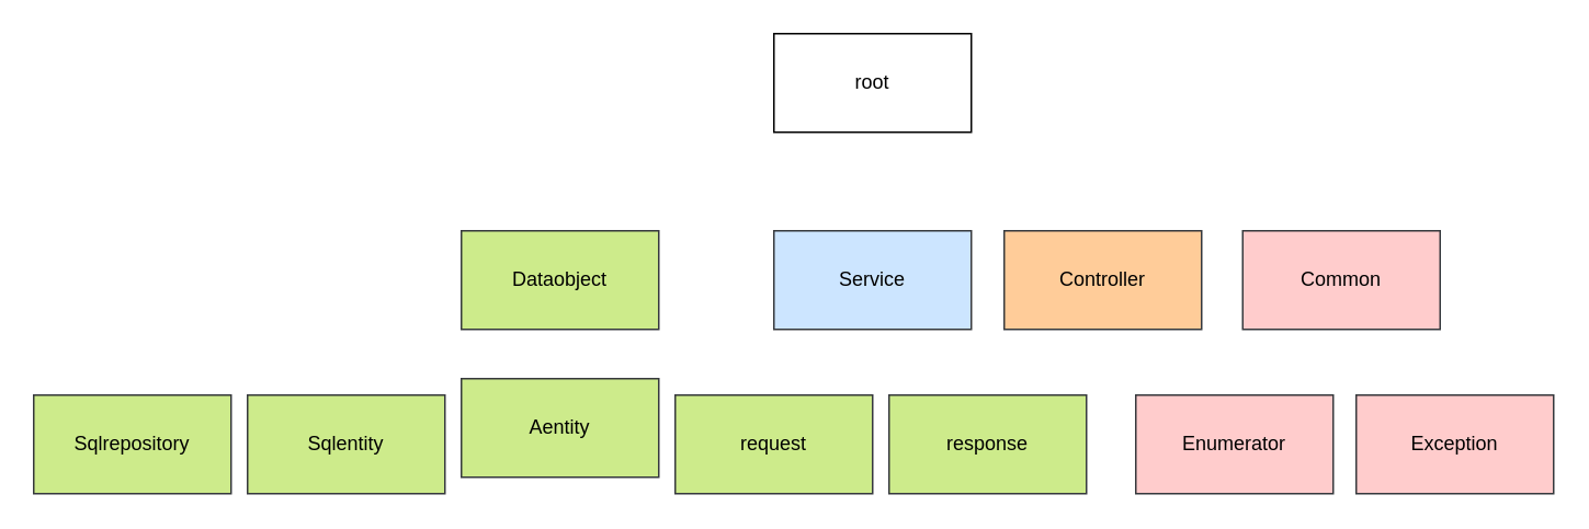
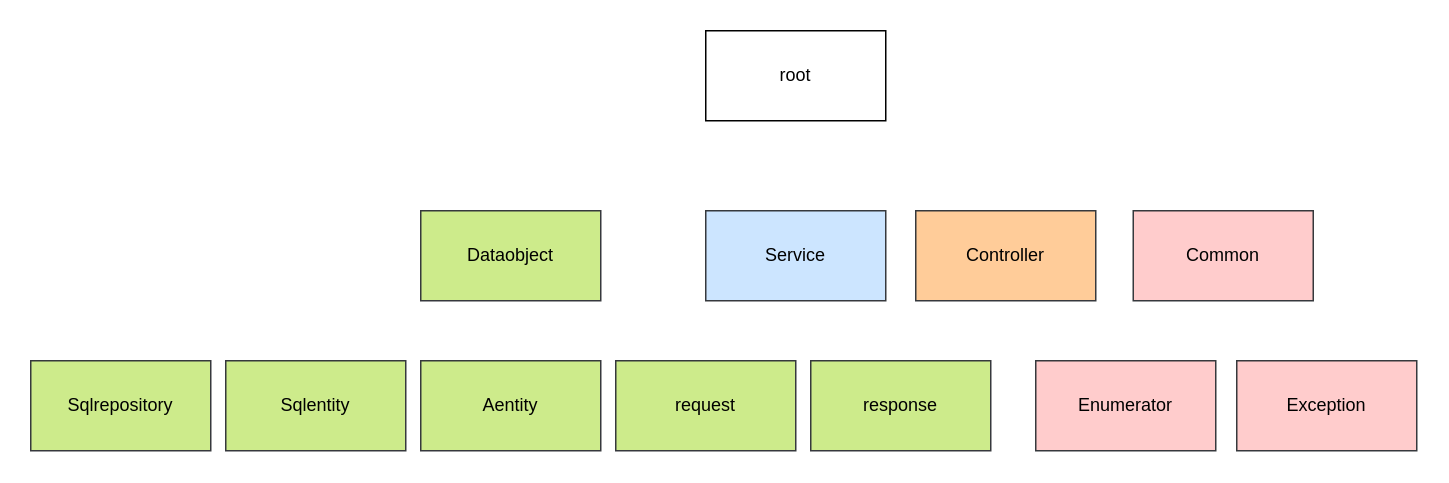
- <mxCell id="15" value="Aentity" style="rounded=0;whiteSpace=wrap;html=1;fillColor=#cdeb8b;strokeColor=#36393d;" vertex="1" parent="1"><mxGeometry x="280" y="230" width="120" height="60" as="geometry" /></mxCell>
+ <mxCell id="15" value="Aentity" style="rounded=0;whiteSpace=wrap;html=1;fillColor=#cdeb8b;strokeColor=#36393d;" vertex="1" parent="1"><mxGeometry x="280" y="240" width="120" height="60" as="geometry" /></mxCell>
